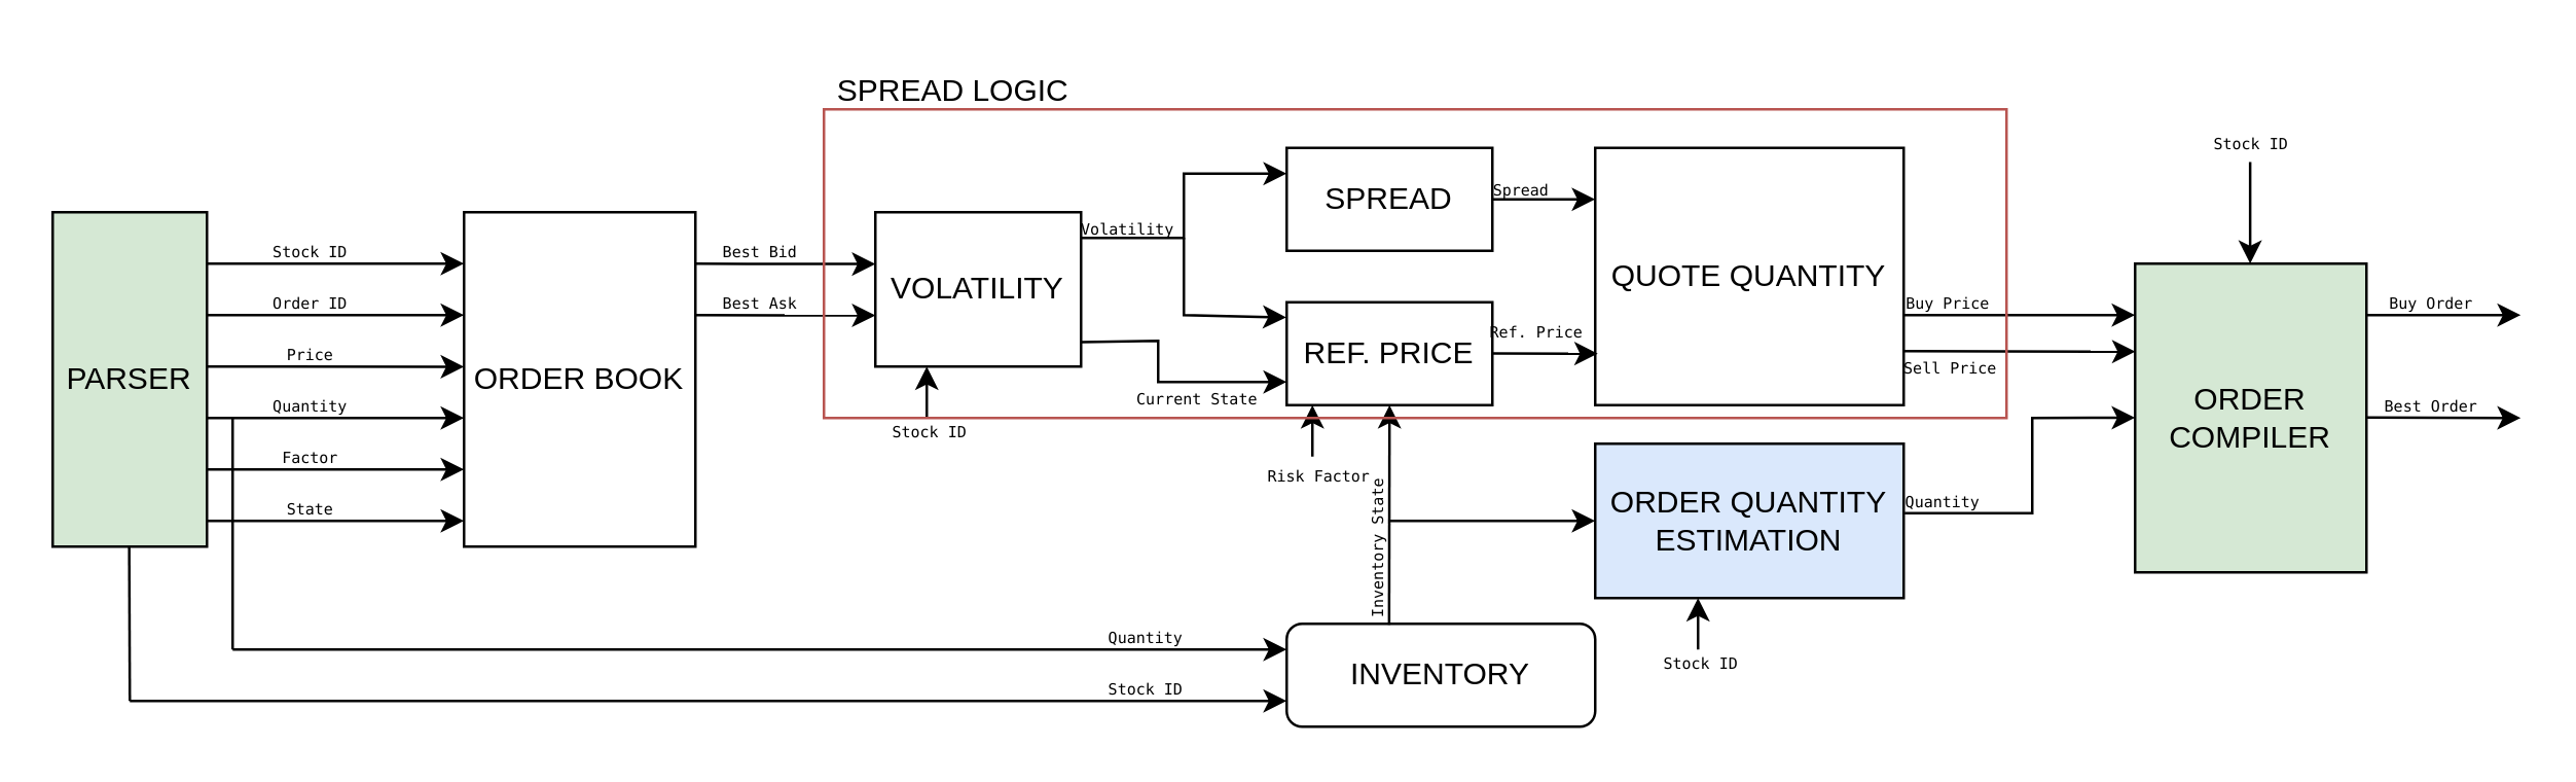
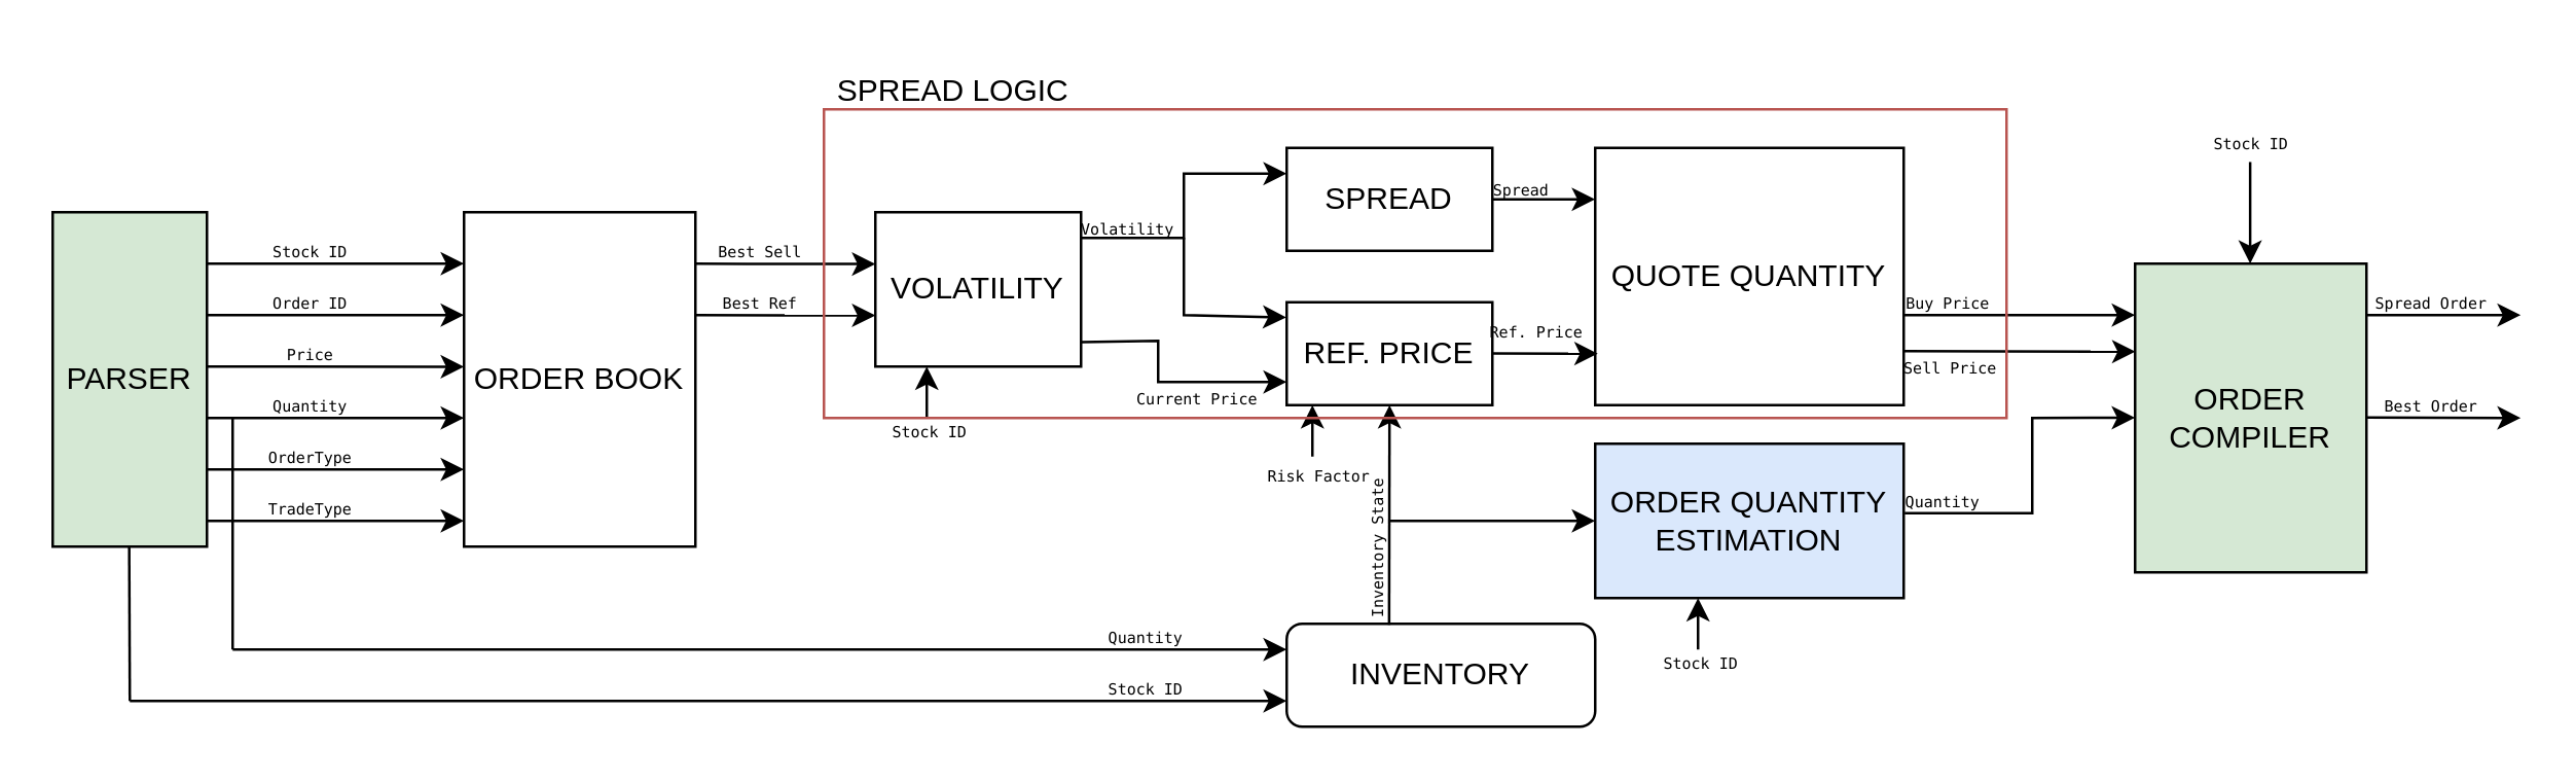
- <mxCell id="19" value="&lt;pre style=&quot;font-size: 6px;&quot;&gt;Best Bid&lt;/pre&gt;" style="text;html=1;align=center;verticalAlign=middle;resizable=0;points=[];autosize=1;strokeColor=none;fillColor=none;" parent="1" vertex="1"><mxGeometry x="270" y="82" width="50" height="30" as="geometry" /></mxCell>
+ <mxCell id="19" value="&lt;pre style=&quot;font-size: 6px;&quot;&gt;Best Sell&lt;/pre&gt;" style="text;html=1;align=center;verticalAlign=middle;resizable=0;points=[];autosize=1;strokeColor=none;fillColor=none;" parent="1" vertex="1"><mxGeometry x="270" y="82" width="50" height="30" as="geometry" /></mxCell>
- <mxCell id="20" value="&lt;pre style=&quot;font-size: 6px;&quot;&gt;Best Ask&lt;/pre&gt;" style="text;html=1;align=center;verticalAlign=middle;resizable=0;points=[];autosize=1;strokeColor=none;fillColor=none;" parent="1" vertex="1"><mxGeometry x="270" y="102" width="50" height="30" as="geometry" /></mxCell>
+ <mxCell id="20" value="&lt;pre style=&quot;font-size: 6px;&quot;&gt;Best Ref&lt;/pre&gt;" style="text;html=1;align=center;verticalAlign=middle;resizable=0;points=[];autosize=1;strokeColor=none;fillColor=none;" parent="1" vertex="1"><mxGeometry x="270" y="102" width="50" height="30" as="geometry" /></mxCell>
- <mxCell id="62" value="&lt;pre style=&quot;font-size: 6px;&quot;&gt;Buy Order&lt;/pre&gt;" style="text;html=1;align=center;verticalAlign=middle;resizable=0;points=[];autosize=1;strokeColor=none;fillColor=none;" parent="1" vertex="1"><mxGeometry x="920" y="102" width="50" height="30" as="geometry" /></mxCell>
+ <mxCell id="62" value="&lt;pre style=&quot;font-size: 6px;&quot;&gt;Spread Order&lt;/pre&gt;" style="text;html=1;align=center;verticalAlign=middle;resizable=0;points=[];autosize=1;strokeColor=none;fillColor=none;" parent="1" vertex="1"><mxGeometry x="920" y="102" width="50" height="30" as="geometry" /></mxCell>
- <mxCell id="35" value="&lt;pre style=&quot;font-size: 6px;&quot;&gt;Current State&lt;/pre&gt;" style="text;html=1;align=center;verticalAlign=middle;resizable=0;points=[];autosize=1;strokeColor=none;fillColor=none;" parent="1" vertex="1"><mxGeometry x="430" y="139" width="70" height="30" as="geometry" /></mxCell>
+ <mxCell id="35" value="&lt;pre style=&quot;font-size: 6px;&quot;&gt;Current Price&lt;/pre&gt;" style="text;html=1;align=center;verticalAlign=middle;resizable=0;points=[];autosize=1;strokeColor=none;fillColor=none;" parent="1" vertex="1"><mxGeometry x="430" y="139" width="70" height="30" as="geometry" /></mxCell>
- <mxCell id="14" value="&lt;pre style=&quot;font-size: 6px;&quot;&gt;Factor&lt;/pre&gt;" style="text;html=1;align=center;verticalAlign=middle;resizable=0;points=[];autosize=1;strokeColor=none;fillColor=none;" parent="1" vertex="1"><mxGeometry x="95" y="162" width="50" height="30" as="geometry" /></mxCell>
+ <mxCell id="14" value="&lt;pre style=&quot;font-size: 6px;&quot;&gt;OrderType&lt;/pre&gt;" style="text;html=1;align=center;verticalAlign=middle;resizable=0;points=[];autosize=1;strokeColor=none;fillColor=none;" parent="1" vertex="1"><mxGeometry x="95" y="162" width="50" height="30" as="geometry" /></mxCell>
- <mxCell id="15" value="&lt;pre style=&quot;font-size: 6px;&quot;&gt;State&lt;/pre&gt;" style="text;html=1;align=center;verticalAlign=middle;resizable=0;points=[];autosize=1;strokeColor=none;fillColor=none;" parent="1" vertex="1"><mxGeometry x="95" y="182" width="50" height="30" as="geometry" /></mxCell>
+ <mxCell id="15" value="&lt;pre style=&quot;font-size: 6px;&quot;&gt;TradeType&lt;/pre&gt;" style="text;html=1;align=center;verticalAlign=middle;resizable=0;points=[];autosize=1;strokeColor=none;fillColor=none;" parent="1" vertex="1"><mxGeometry x="95" y="182" width="50" height="30" as="geometry" /></mxCell>
